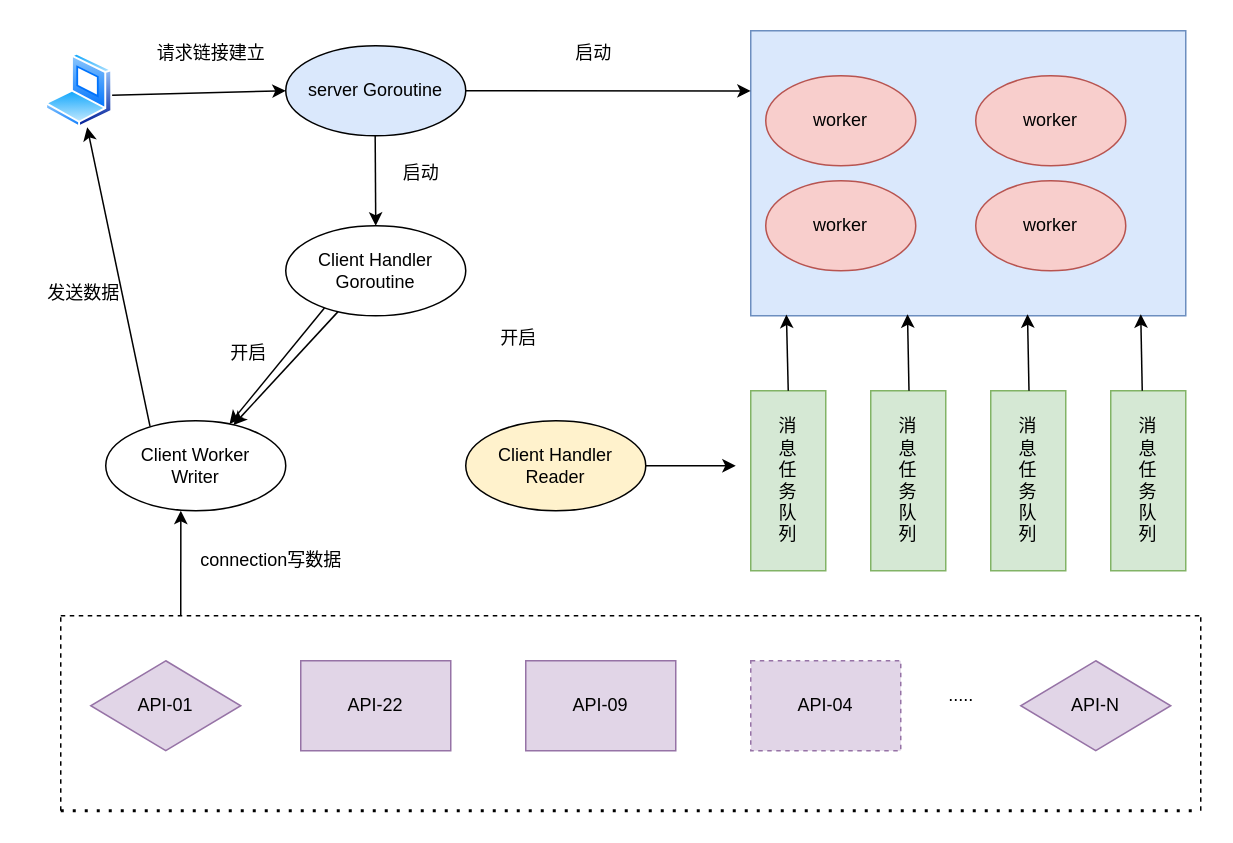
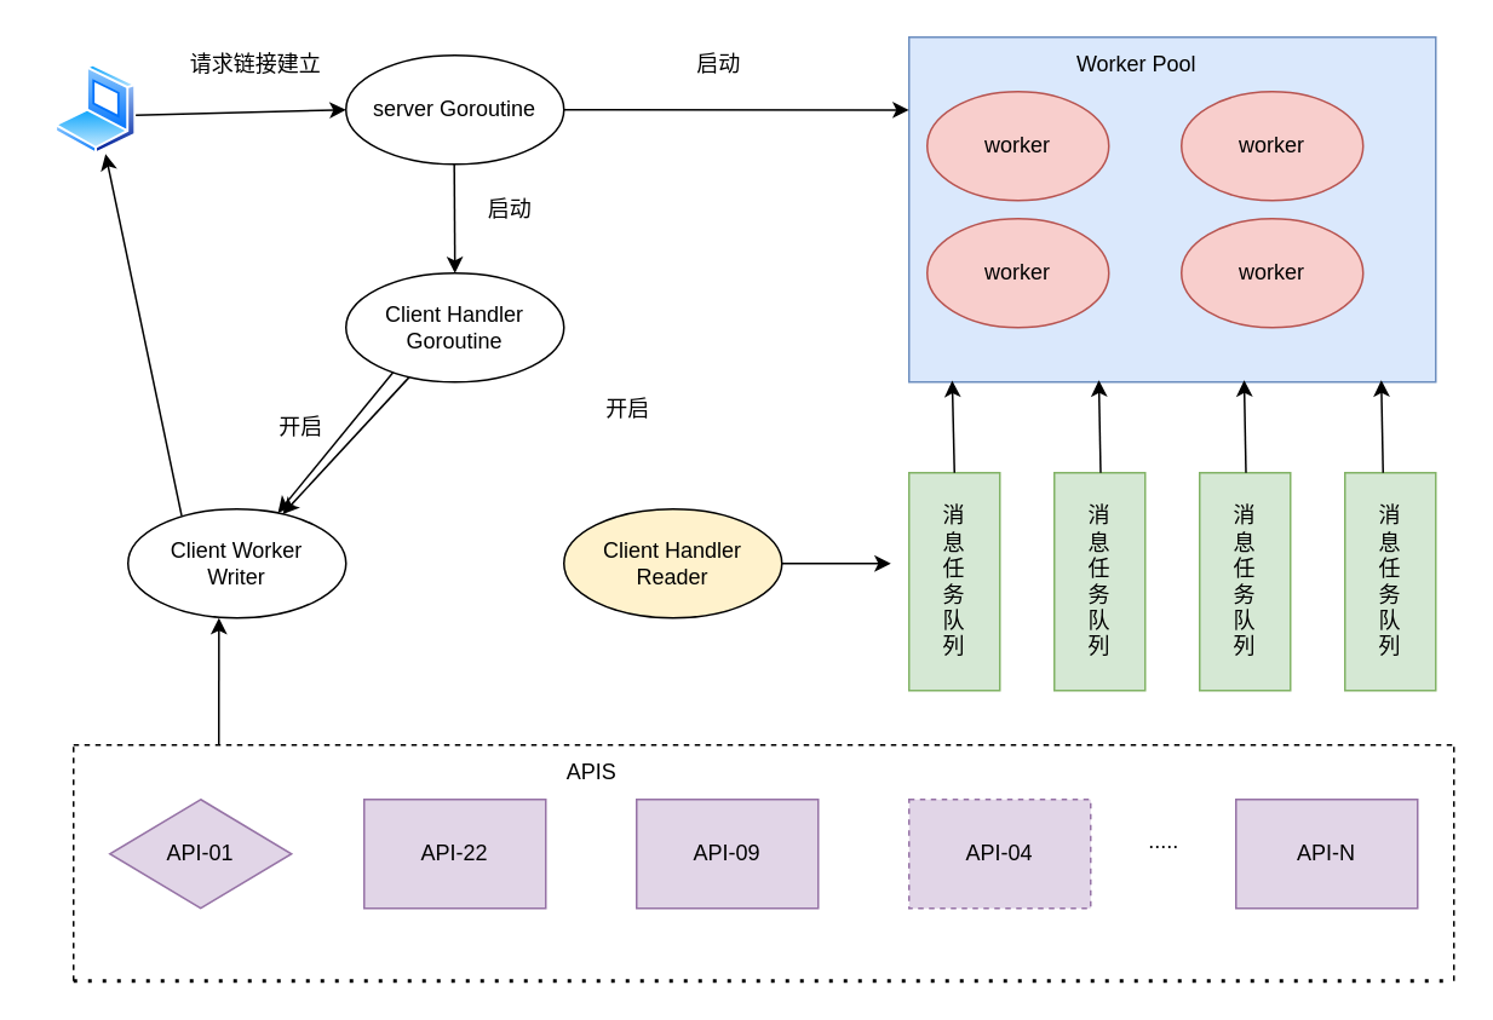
+ <mxCell id="45" value="Worker Pool" style="text;html=1;align=center;verticalAlign=middle;resizable=0;points=[];autosize=1;strokeColor=none;fillColor=none;" vertex="1" parent="1"><mxGeometry x="580" y="20" width="90" height="30" as="geometry" /></mxCell>
- <mxCell id="2" value="server Goroutine" style="ellipse;whiteSpace=wrap;html=1;fillColor=#dae8fc;" vertex="1" parent="1"><mxGeometry x="190" y="30" width="120" height="60" as="geometry" /></mxCell>
+ <mxCell id="2" value="server Goroutine" style="ellipse;whiteSpace=wrap;html=1;" vertex="1" parent="1"><mxGeometry x="190" y="30" width="120" height="60" as="geometry" /></mxCell>
- <mxCell id="35" value="发送数据" style="text;html=1;align=center;verticalAlign=middle;resizable=0;points=[];autosize=1;strokeColor=none;fillColor=none;" vertex="1" parent="1"><mxGeometry x="20" y="180" width="70" height="30" as="geometry" /></mxCell>
- <mxCell id="39" value="connection写数据" style="text;html=1;align=center;verticalAlign=middle;resizable=0;points=[];autosize=1;strokeColor=none;fillColor=none;" vertex="1" parent="1"><mxGeometry x="120" y="358" width="120" height="30" as="geometry" /></mxCell>
+ <mxCell id="40" value="APIS" style="text;html=1;align=center;verticalAlign=middle;resizable=0;points=[];autosize=1;strokeColor=none;fillColor=none;" vertex="1" parent="1"><mxGeometry x="300" y="410" width="50" height="30" as="geometry" /></mxCell>
- <mxCell id="30" value="API-N" style="rhombus;whiteSpace=wrap;html=1;fillColor=#e1d5e7;strokeColor=#9673a6;" vertex="1" parent="1"><mxGeometry x="680" y="440" width="100" height="60" as="geometry" /></mxCell>
+ <mxCell id="30" value="API-N" style="rounded=0;whiteSpace=wrap;html=1;fillColor=#e1d5e7;strokeColor=#9673a6;" vertex="1" parent="1"><mxGeometry x="680" y="440" width="100" height="60" as="geometry" /></mxCell>
